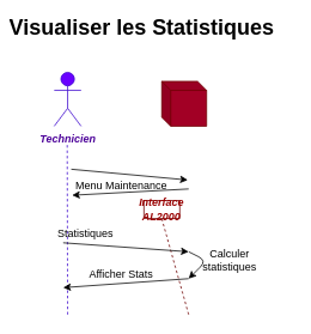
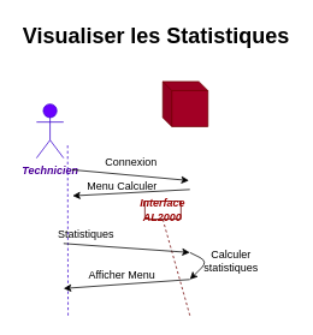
- <mxCell id="2" value="&lt;h1&gt;Visualiser les Statistiques&lt;/h1&gt;" style="text;html=1;strokeColor=none;fillColor=none;spacing=5;spacingTop=-20;whiteSpace=wrap;overflow=hidden;rounded=0;" vertex="1" parent="1"><mxGeometry x="5" y="10" width="305" height="50" as="geometry" /></mxCell>
+ <mxCell id="2" value="&lt;h1&gt;Visualiser les Statistiques&lt;/h1&gt;" style="text;html=1;strokeColor=none;fillColor=none;spacing=5;spacingTop=-20;whiteSpace=wrap;overflow=hidden;rounded=0;" vertex="1" parent="1"><mxGeometry x="20" y="20" width="305" height="50" as="geometry" /></mxCell>
- <mxCell id="3" value="Technicien" style="shape=umlActor;verticalLabelPosition=bottom;verticalAlign=top;html=1;outlineConnect=0;fontStyle=3;fillColor=#6a00ff;strokeColor=#3700CC;fontColor=#4C0099;" vertex="1" parent="1"><mxGeometry x="60" y="80" width="30" height="60" as="geometry" /></mxCell>
+ <mxCell id="3" value="Technicien" style="shape=umlActor;verticalLabelPosition=bottom;verticalAlign=top;html=1;outlineConnect=0;fontStyle=3;fillColor=#6a00ff;strokeColor=#3700CC;fontColor=#4C0099;" vertex="1" parent="1"><mxGeometry x="40" y="115" width="30" height="60" as="geometry" /></mxCell>
+ <mxCell id="9" value="Connexion" style="text;html=1;strokeColor=none;fillColor=none;align=center;verticalAlign=middle;whiteSpace=wrap;rounded=0;" vertex="1" parent="1"><mxGeometry x="110" y="170" width="70" height="20" as="geometry" /></mxCell>
- <mxCell id="11" value="Menu Maintenance" style="text;html=1;strokeColor=none;fillColor=none;align=center;verticalAlign=middle;whiteSpace=wrap;rounded=0;" vertex="1" parent="1"><mxGeometry x="80" y="197" width="110" height="20" as="geometry" /></mxCell>
+ <mxCell id="11" value="Menu Calculer" style="text;html=1;strokeColor=none;fillColor=none;align=center;verticalAlign=middle;whiteSpace=wrap;rounded=0;" vertex="1" parent="1"><mxGeometry x="80" y="197" width="110" height="20" as="geometry" /></mxCell>
- <mxCell id="15" value="Afficher Stats" style="text;html=1;strokeColor=none;fillColor=none;align=center;verticalAlign=middle;whiteSpace=wrap;rounded=0;" vertex="1" parent="1"><mxGeometry x="80" y="296" width="110" height="20" as="geometry" /></mxCell>
+ <mxCell id="15" value="Afficher Menu" style="text;html=1;strokeColor=none;fillColor=none;align=center;verticalAlign=middle;whiteSpace=wrap;rounded=0;" vertex="1" parent="1"><mxGeometry x="80" y="296" width="110" height="20" as="geometry" /></mxCell>
